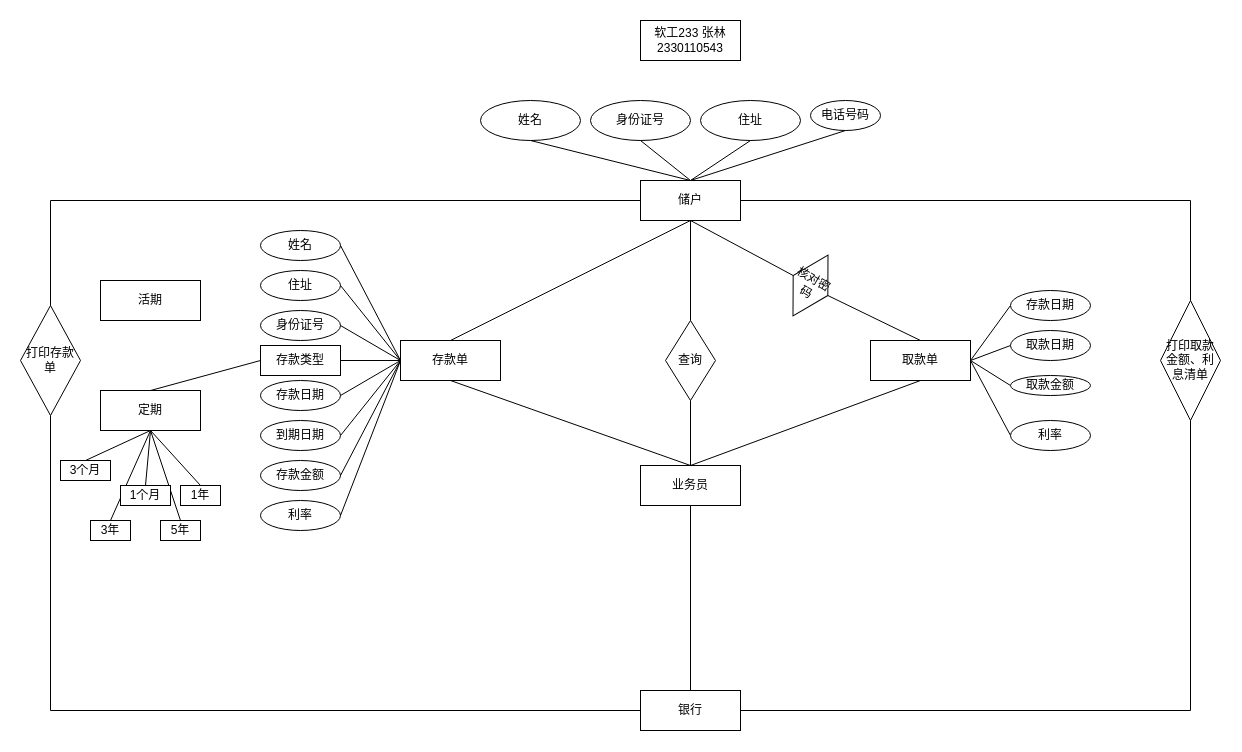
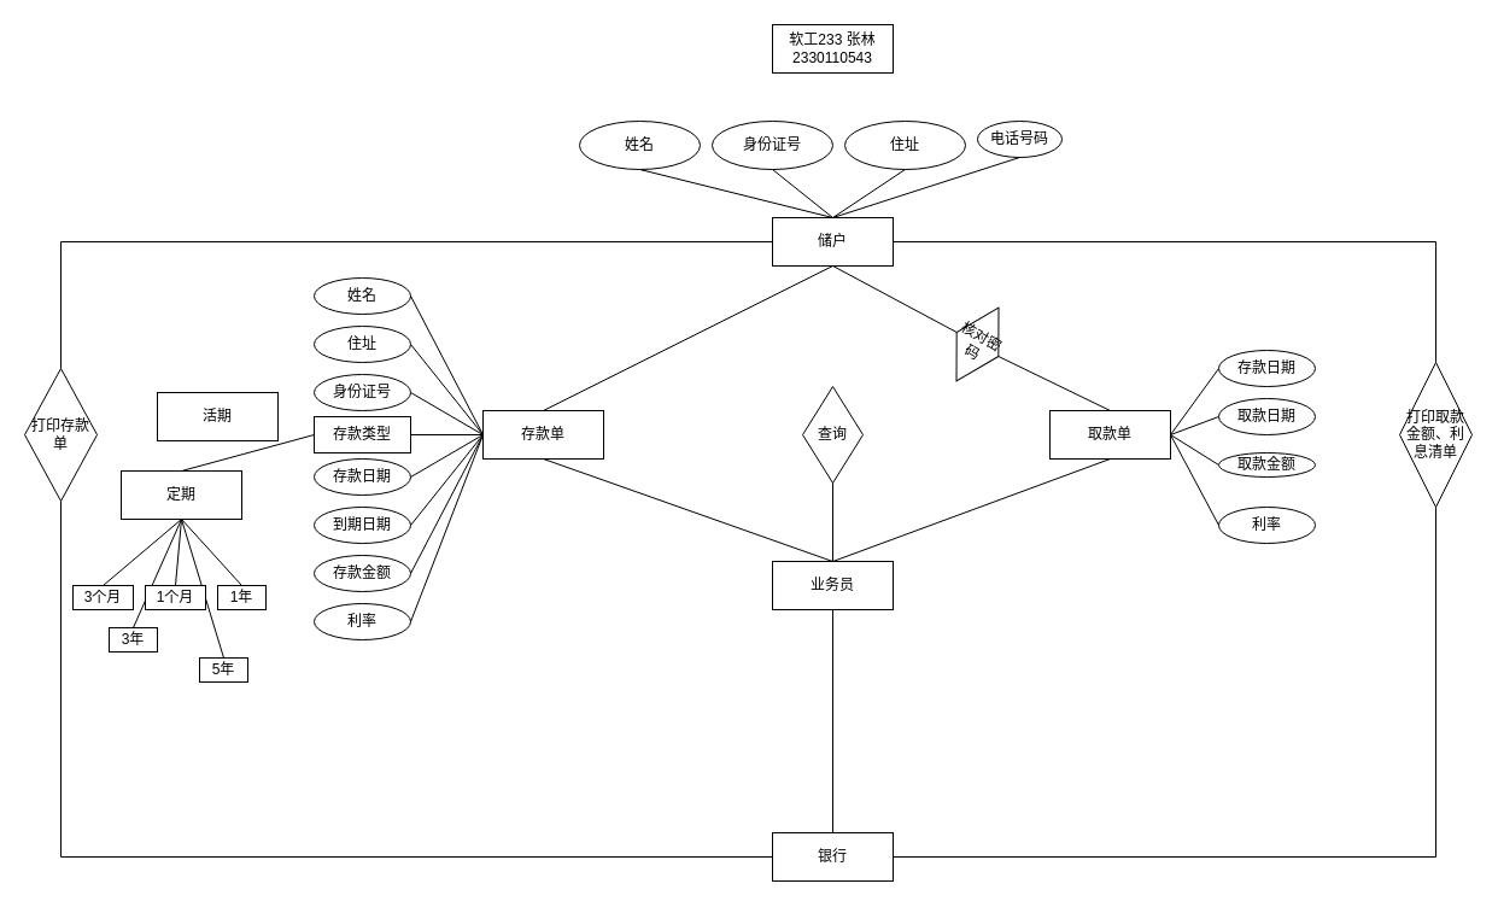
- <mxCell id="3" style="endArrow=none;edgeStyle=none;rounded=0;orthogonalLoop=1;jettySize=auto;html=1;exitX=0.5;exitY=1;exitDx=0;exitDy=0;entryX=0;entryY=0.5;entryDx=0;entryDy=0;" edge="1" parent="1" source="4" target="68"><mxGeometry relative="1" as="geometry" /></mxCell>
- <mxCell id="53" value="活期" style="whiteSpace=wrap;html=1;align=center;" vertex="1" parent="1"><mxGeometry x="100" y="280" width="100" height="40" as="geometry" /></mxCell>
+ <mxCell id="53" value="活期" style="whiteSpace=wrap;html=1;align=center;" vertex="1" parent="1"><mxGeometry x="130" y="325" width="100" height="40" as="geometry" /></mxCell>
- <mxCell id="61" value="3个月" style="whiteSpace=wrap;html=1;align=center;" vertex="1" parent="1"><mxGeometry x="60" y="460" width="50" height="20" as="geometry" /></mxCell>
+ <mxCell id="61" value="3个月" style="whiteSpace=wrap;html=1;align=center;" vertex="1" parent="1"><mxGeometry x="60" y="485" width="50" height="20" as="geometry" /></mxCell>
- <mxCell id="65" value="5年" style="whiteSpace=wrap;html=1;align=center;" vertex="1" parent="1"><mxGeometry x="160" y="520" width="40" height="20" as="geometry" /></mxCell>
+ <mxCell id="65" value="5年" style="whiteSpace=wrap;html=1;align=center;" vertex="1" parent="1"><mxGeometry x="165" y="545" width="40" height="20" as="geometry" /></mxCell>
